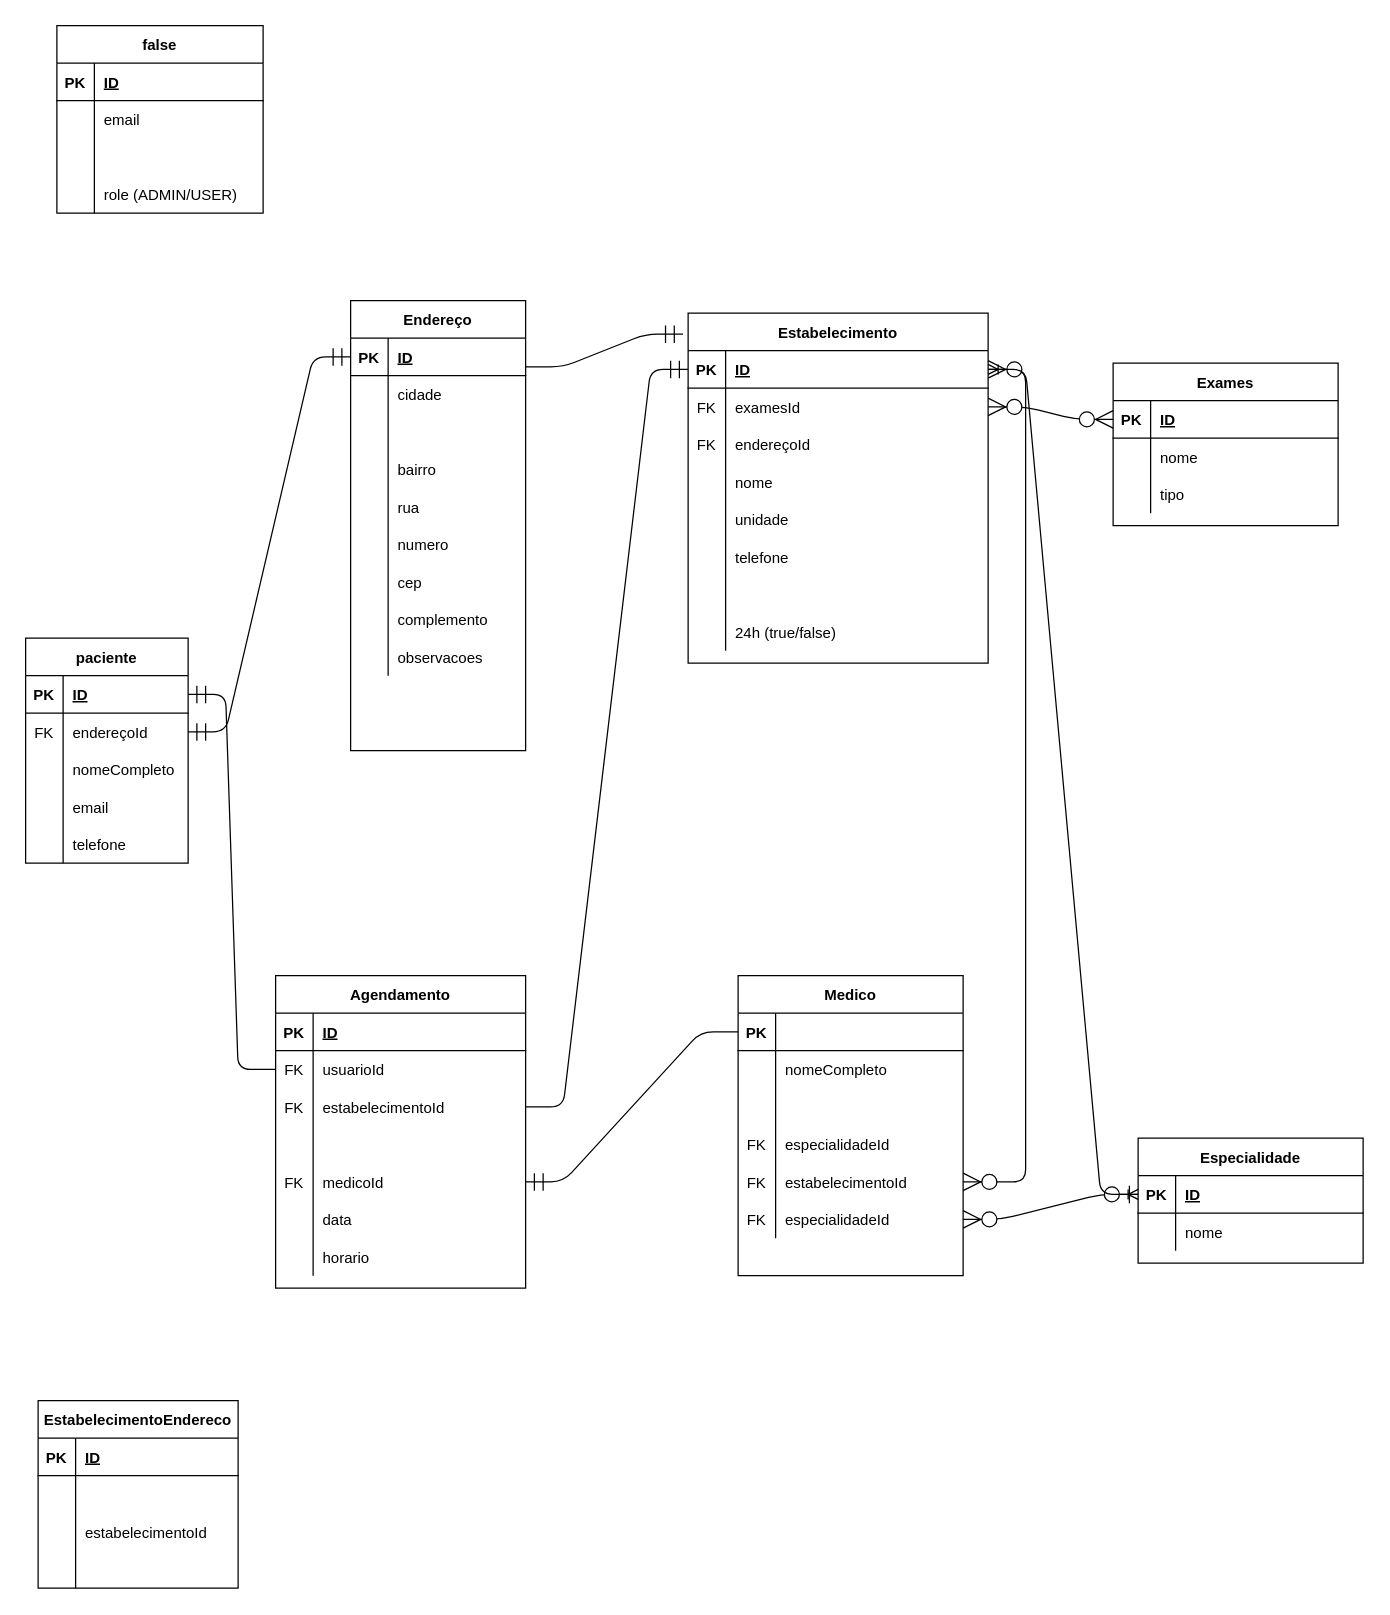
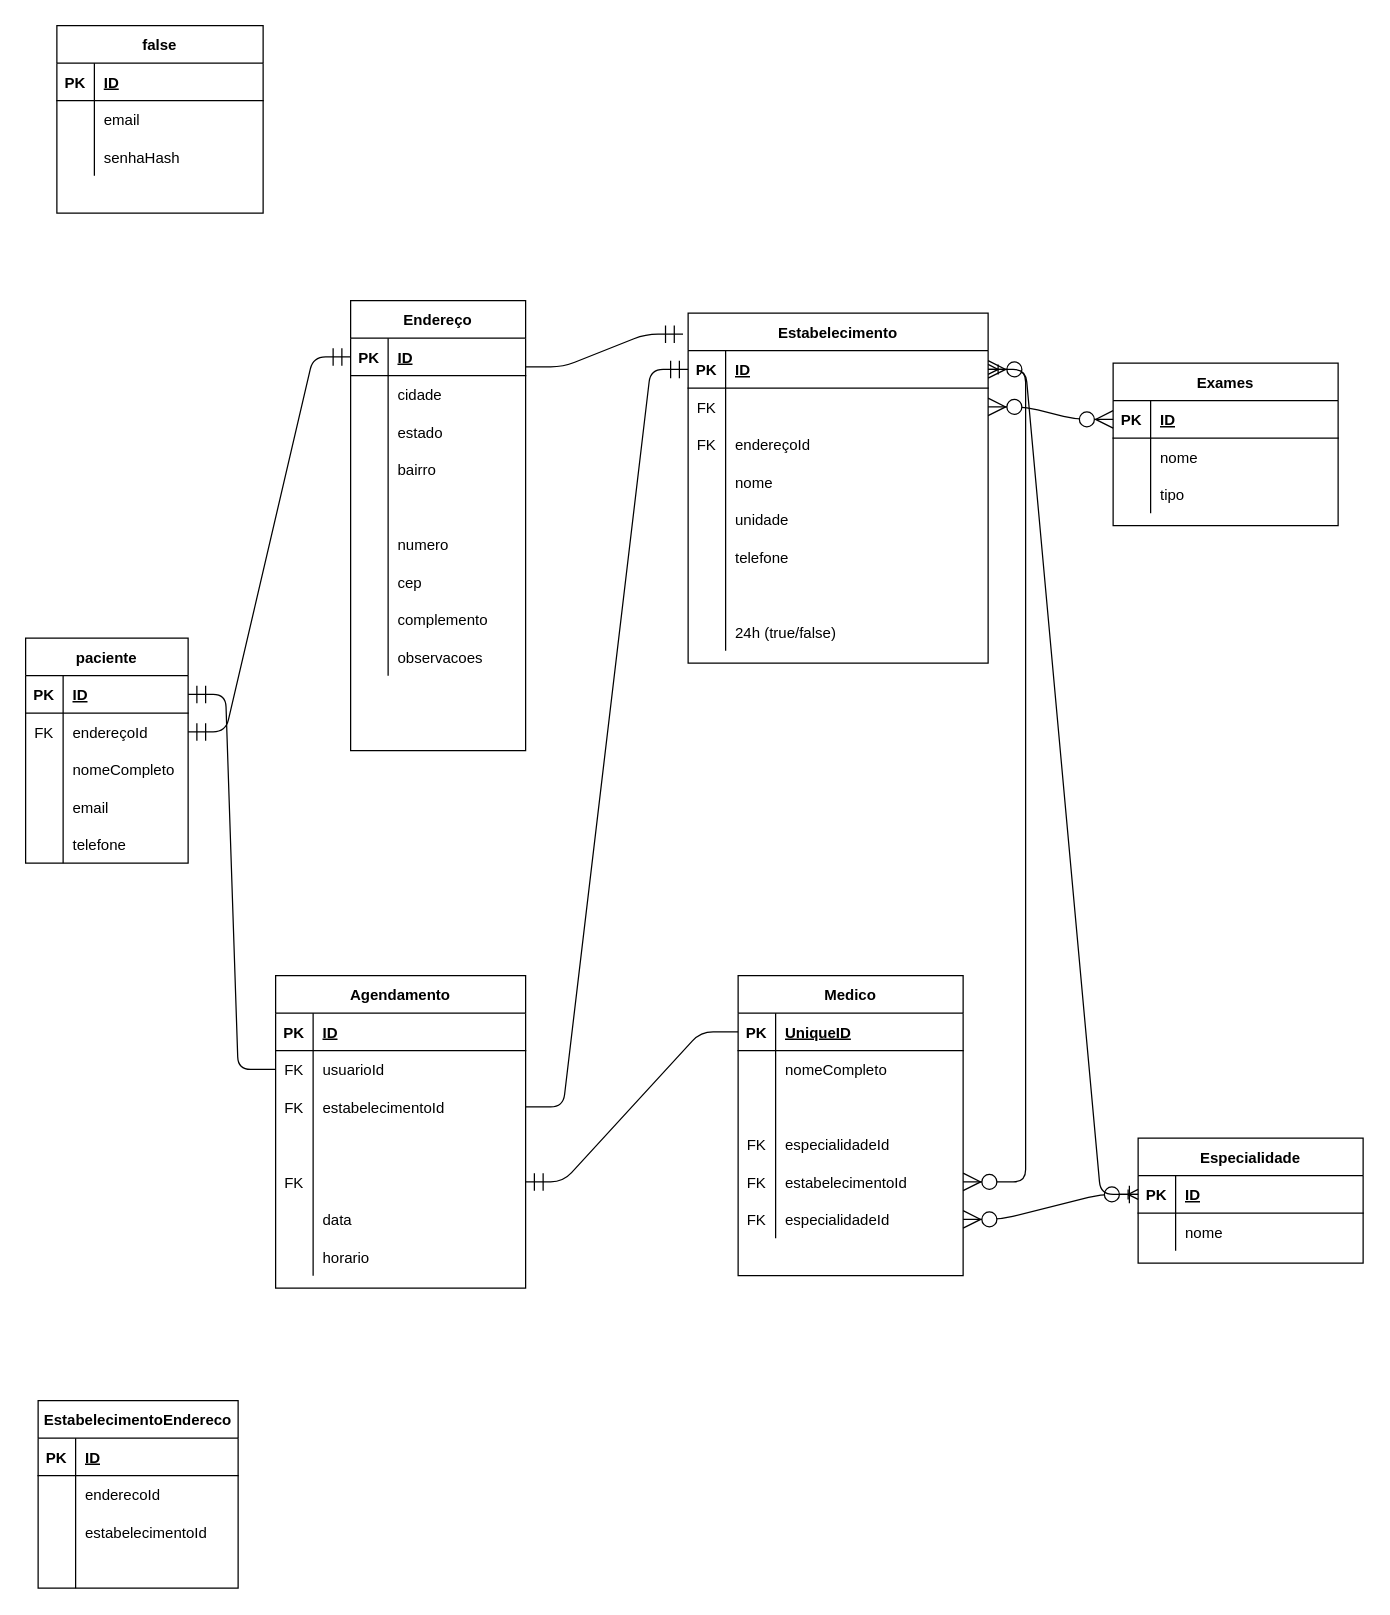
+ <mxCell id="143" value="senhaHash" style="shape=partialRectangle;connectable=0;fillColor=none;top=0;left=0;bottom=0;right=0;align=left;spacingLeft=6;overflow=hidden;" parent="141" vertex="1"><mxGeometry x="30" width="135" height="30" as="geometry" /></mxCell>
- <mxCell id="146" value="role (ADMIN/USER)" style="shape=partialRectangle;connectable=0;fillColor=none;top=0;left=0;bottom=0;right=0;align=left;spacingLeft=6;overflow=hidden;" parent="144" vertex="1"><mxGeometry x="30" width="135" height="30" as="geometry" /></mxCell>
- <mxCell id="88" value="examesId" style="shape=partialRectangle;connectable=0;fillColor=none;top=0;left=0;bottom=0;right=0;align=left;spacingLeft=6;overflow=hidden;" parent="86" vertex="1"><mxGeometry x="30" width="210" height="30" as="geometry" /></mxCell>
+ <mxCell id="55" value="estado" style="shape=partialRectangle;connectable=0;fillColor=none;top=0;left=0;bottom=0;right=0;align=left;spacingLeft=6;overflow=hidden;" parent="53" vertex="1"><mxGeometry x="30" width="110" height="30" as="geometry" /></mxCell>
- <mxCell id="61" value="rua" style="shape=partialRectangle;connectable=0;fillColor=none;top=0;left=0;bottom=0;right=0;align=left;spacingLeft=6;overflow=hidden;" parent="59" vertex="1"><mxGeometry x="30" width="110" height="30" as="geometry" /></mxCell>
+ <mxCell id="21" value="UniqueID" style="shape=partialRectangle;connectable=0;fillColor=none;top=0;left=0;bottom=0;right=0;align=left;spacingLeft=6;fontStyle=5;overflow=hidden;" parent="19" vertex="1"><mxGeometry x="30" width="150" height="30" as="geometry" /></mxCell>
- <mxCell id="124" value="medicoId" style="shape=partialRectangle;connectable=0;fillColor=none;top=0;left=0;bottom=0;right=0;align=left;spacingLeft=6;overflow=hidden;" parent="122" vertex="1"><mxGeometry x="30" width="170" height="30" as="geometry" /></mxCell>
+ <mxCell id="153" value="enderecoId" style="shape=partialRectangle;connectable=0;fillColor=none;top=0;left=0;bottom=0;right=0;align=left;spacingLeft=6;overflow=hidden;" vertex="1" parent="151"><mxGeometry x="30" width="130" height="30" as="geometry" /></mxCell>
